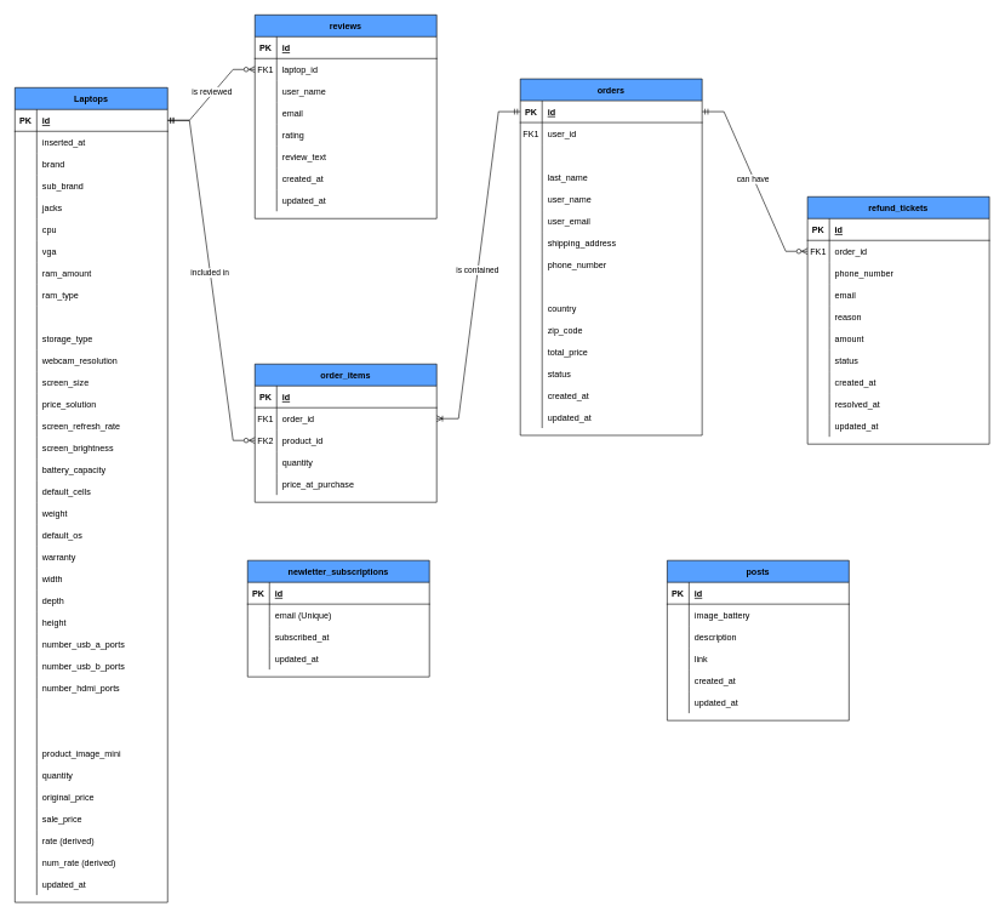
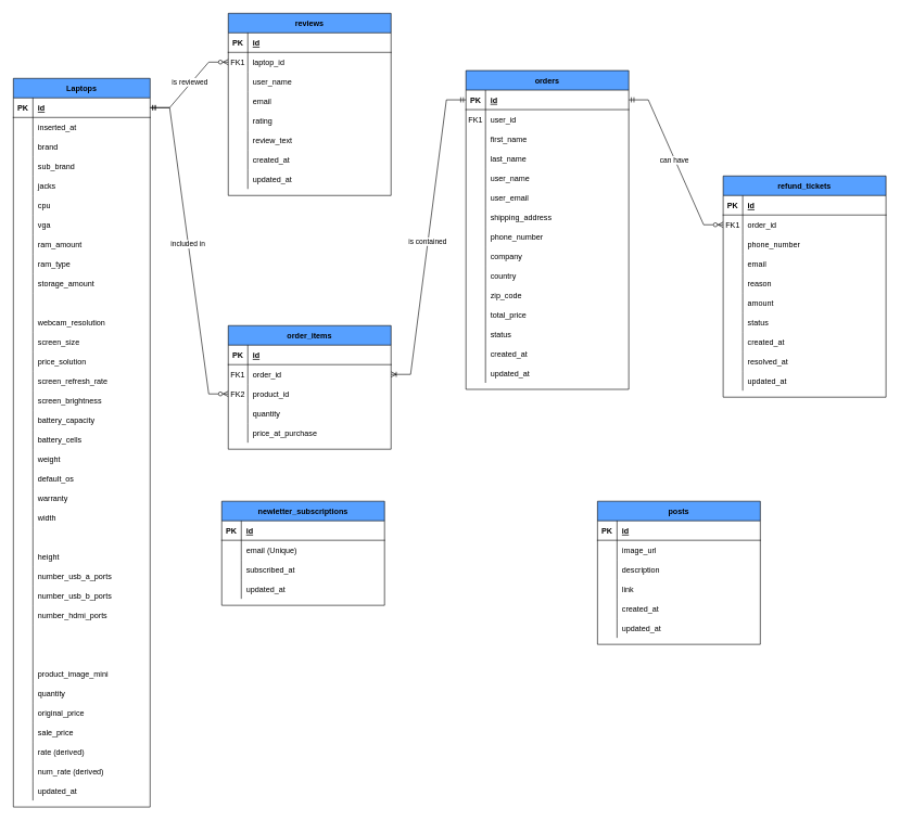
+ <mxCell id="175" value="first_name" style="shape=partialRectangle;overflow=hidden;connectable=0;fillColor=none;top=0;left=0;bottom=0;right=0;align=left;spacingLeft=6;" vertex="1" parent="173"><mxGeometry x="30" width="220" height="30" as="geometry"><mxRectangle width="220" height="30" as="alternateBounds" /></mxGeometry></mxCell>
+ <mxCell id="193" value="company" style="shape=partialRectangle;overflow=hidden;connectable=0;fillColor=none;top=0;left=0;bottom=0;right=0;align=left;spacingLeft=6;" vertex="1" parent="191"><mxGeometry x="30" width="220" height="30" as="geometry"><mxRectangle width="220" height="30" as="alternateBounds" /></mxGeometry></mxCell>
+ <mxCell id="70" value="storage_amount" style="shape=partialRectangle;overflow=hidden;connectable=0;fillColor=none;top=0;left=0;bottom=0;right=0;align=left;spacingLeft=6;" vertex="1" parent="68"><mxGeometry x="30" width="180" height="30" as="geometry"><mxRectangle width="180" height="30" as="alternateBounds" /></mxGeometry></mxCell>
- <mxCell id="73" value="storage_type" style="shape=partialRectangle;overflow=hidden;connectable=0;fillColor=none;top=0;left=0;bottom=0;right=0;align=left;spacingLeft=6;" vertex="1" parent="71"><mxGeometry x="30" width="180" height="30" as="geometry"><mxRectangle width="180" height="30" as="alternateBounds" /></mxGeometry></mxCell>
- <mxCell id="94" value="default_cells" style="shape=partialRectangle;overflow=hidden;connectable=0;fillColor=none;top=0;left=0;bottom=0;right=0;align=left;spacingLeft=6;" vertex="1" parent="92"><mxGeometry x="30" width="180" height="30" as="geometry"><mxRectangle width="180" height="30" as="alternateBounds" /></mxGeometry></mxCell>
+ <mxCell id="94" value="battery_cells" style="shape=partialRectangle;overflow=hidden;connectable=0;fillColor=none;top=0;left=0;bottom=0;right=0;align=left;spacingLeft=6;" vertex="1" parent="92"><mxGeometry x="30" width="180" height="30" as="geometry"><mxRectangle width="180" height="30" as="alternateBounds" /></mxGeometry></mxCell>
- <mxCell id="109" value="depth" style="shape=partialRectangle;overflow=hidden;connectable=0;fillColor=none;top=0;left=0;bottom=0;right=0;align=left;spacingLeft=6;" vertex="1" parent="107"><mxGeometry x="30" width="180" height="30" as="geometry"><mxRectangle width="180" height="30" as="alternateBounds" /></mxGeometry></mxCell>
- <mxCell id="153" value="image_battery" style="shape=partialRectangle;overflow=hidden;connectable=0;fillColor=none;top=0;left=0;bottom=0;right=0;align=left;spacingLeft=6;" vertex="1" parent="151"><mxGeometry x="30" width="220" height="30" as="geometry"><mxRectangle width="220" height="30" as="alternateBounds" /></mxGeometry></mxCell>
+ <mxCell id="153" value="image_url" style="shape=partialRectangle;overflow=hidden;connectable=0;fillColor=none;top=0;left=0;bottom=0;right=0;align=left;spacingLeft=6;" vertex="1" parent="151"><mxGeometry x="30" width="220" height="30" as="geometry"><mxRectangle width="220" height="30" as="alternateBounds" /></mxGeometry></mxCell>
